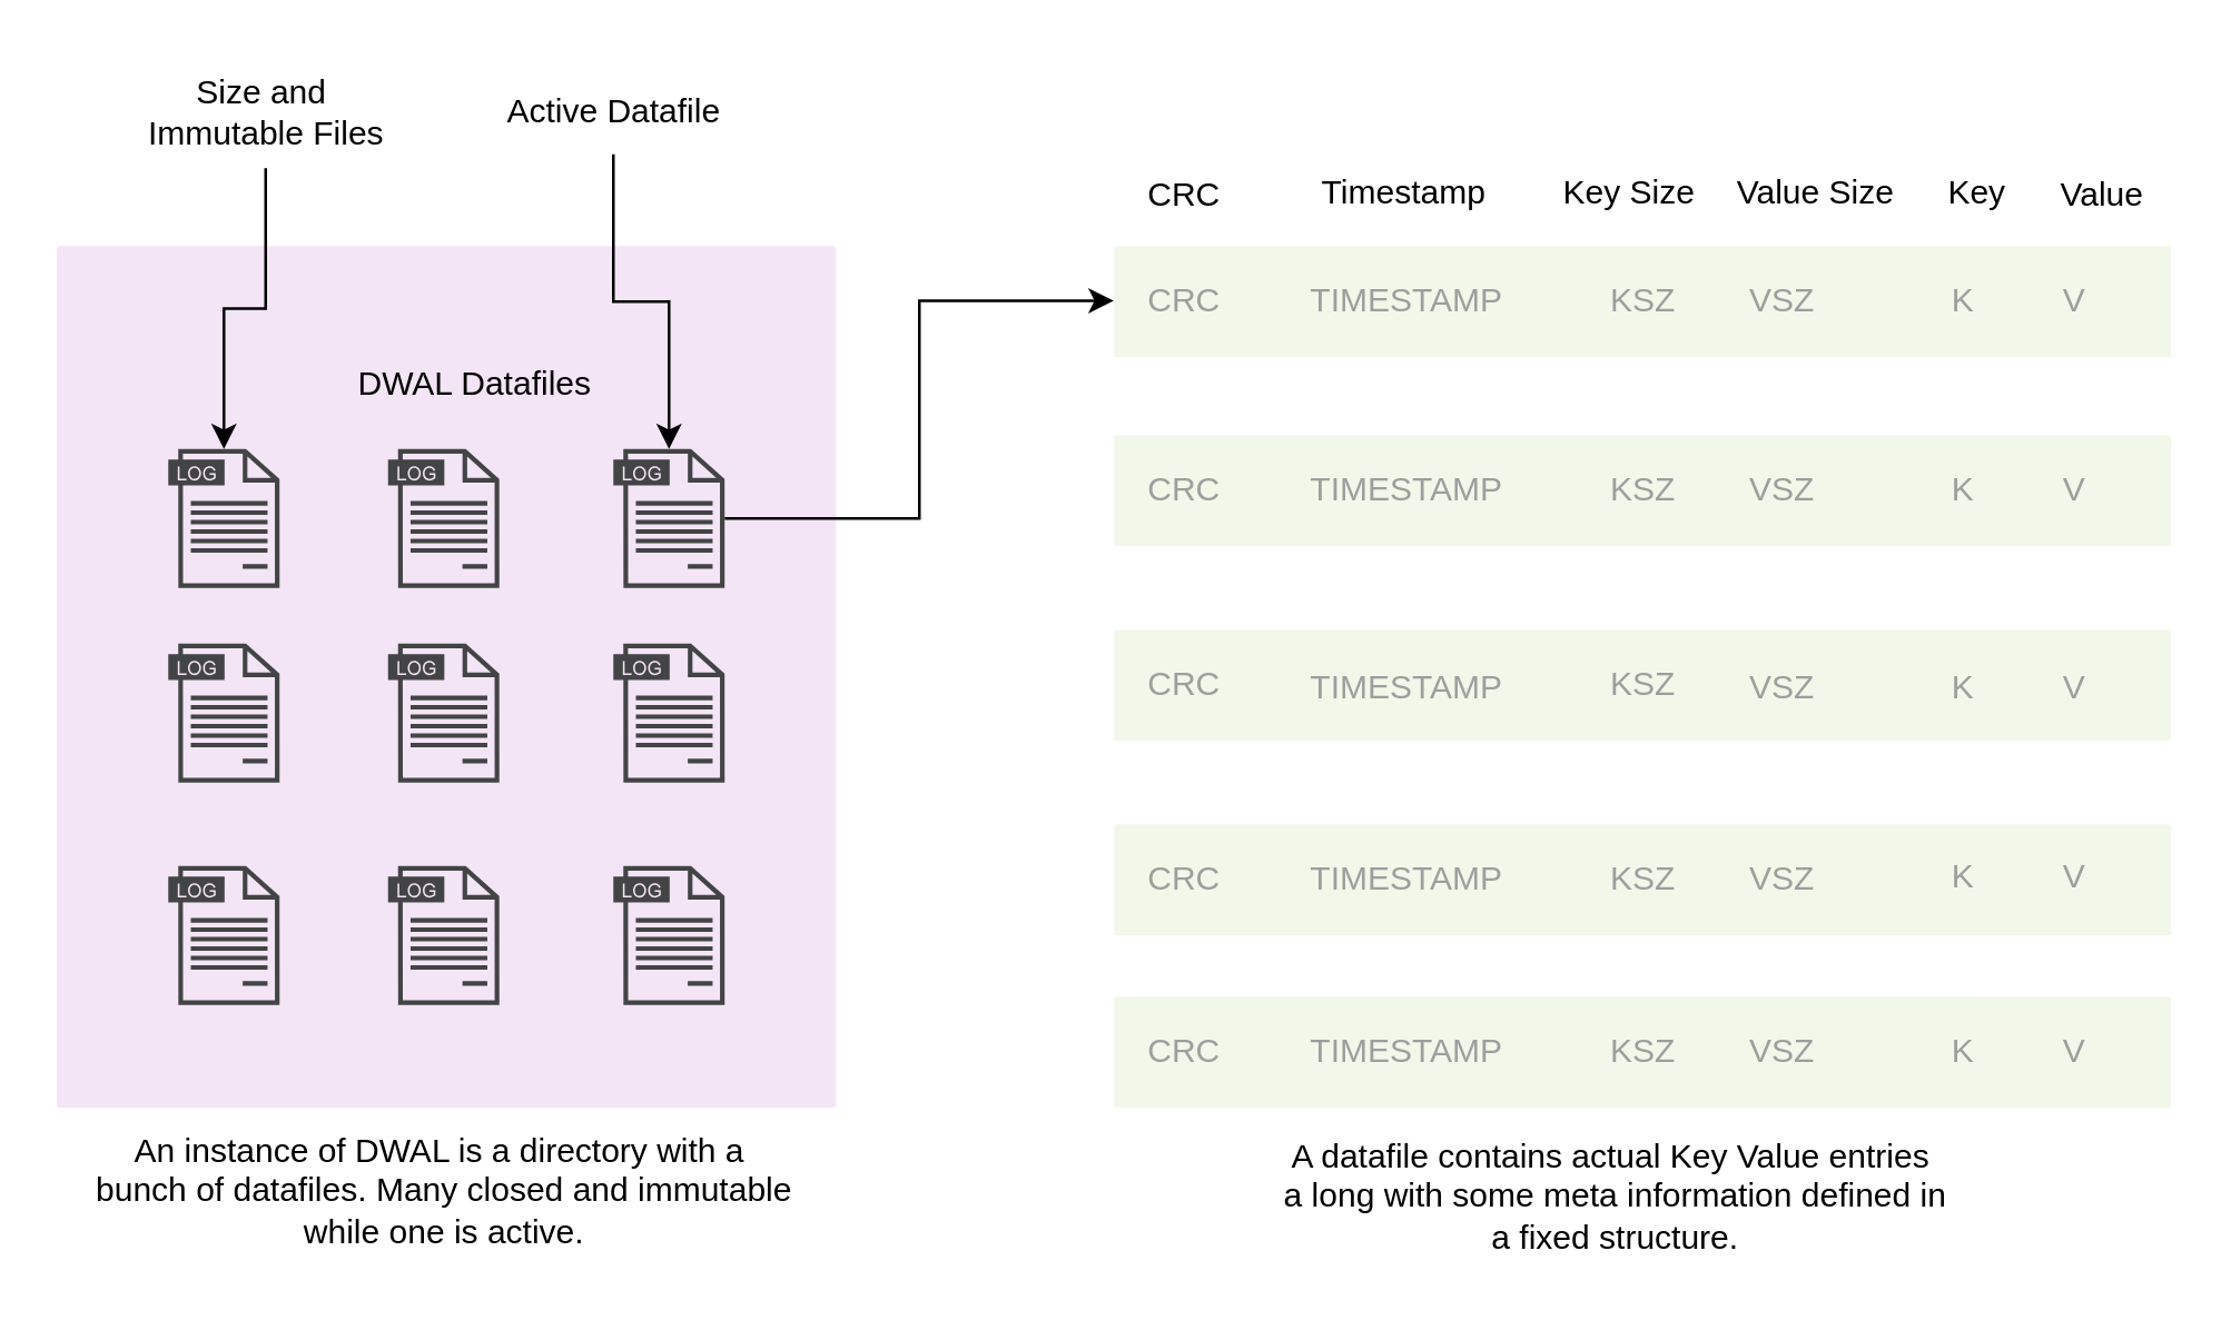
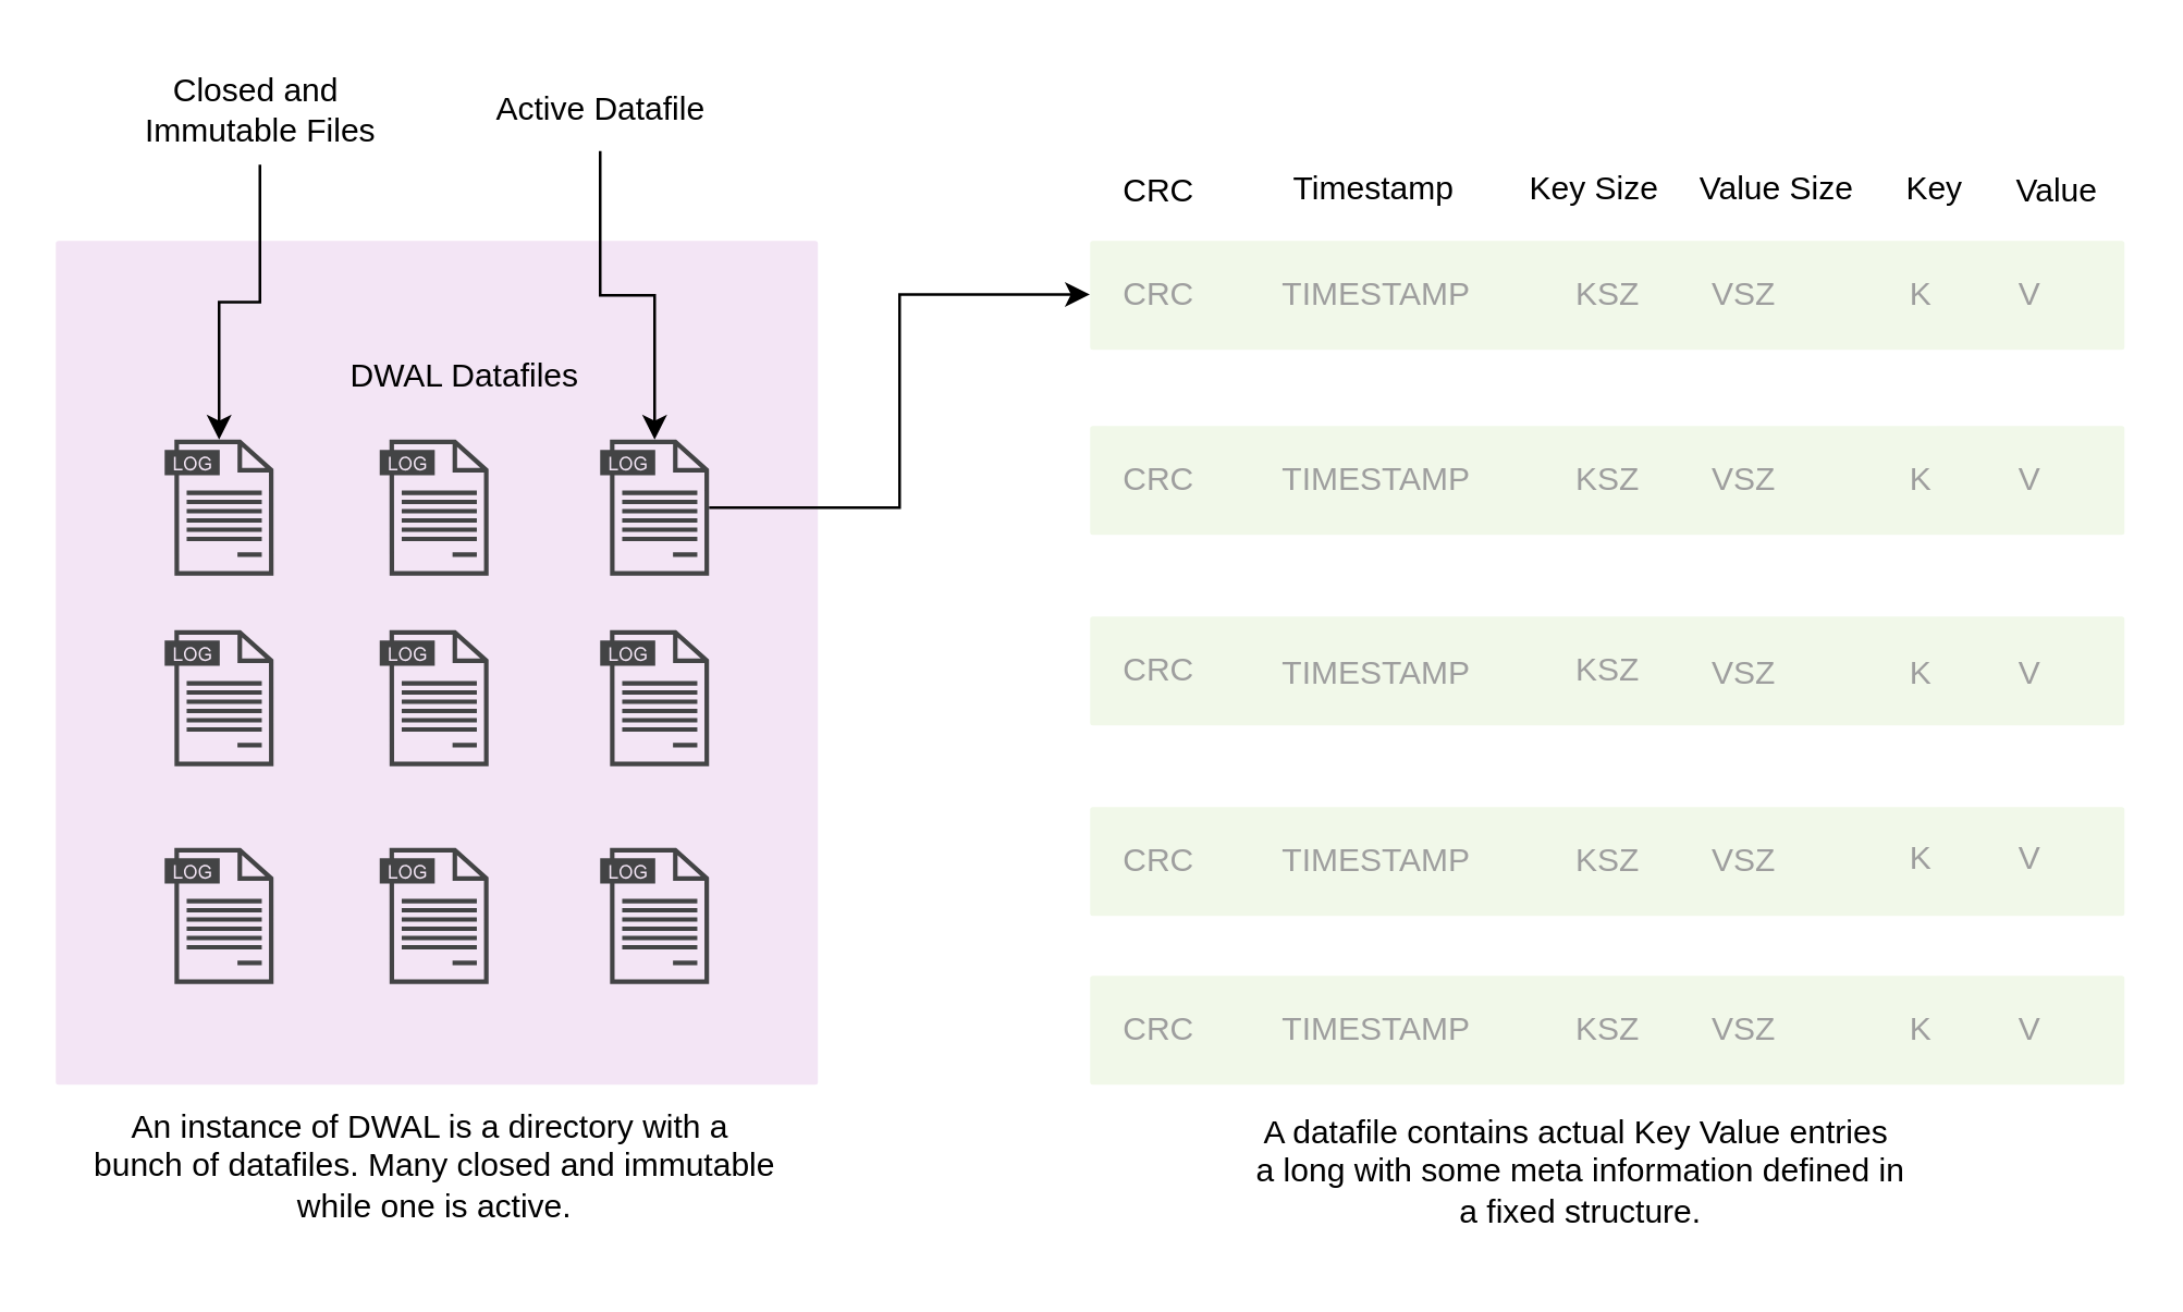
- <mxCell id="58" value="Size and&amp;nbsp;&lt;br&gt;Immutable Files" style="text;html=1;align=center;verticalAlign=middle;resizable=0;points=[];autosize=1;strokeColor=none;fillColor=none;" vertex="1" parent="1"><mxGeometry x="40" y="20" width="110" height="40" as="geometry" /></mxCell>
+ <mxCell id="58" value="Closed and&amp;nbsp;&lt;br&gt;Immutable Files" style="text;html=1;align=center;verticalAlign=middle;resizable=0;points=[];autosize=1;strokeColor=none;fillColor=none;" vertex="1" parent="1"><mxGeometry x="40" y="20" width="110" height="40" as="geometry" /></mxCell>
